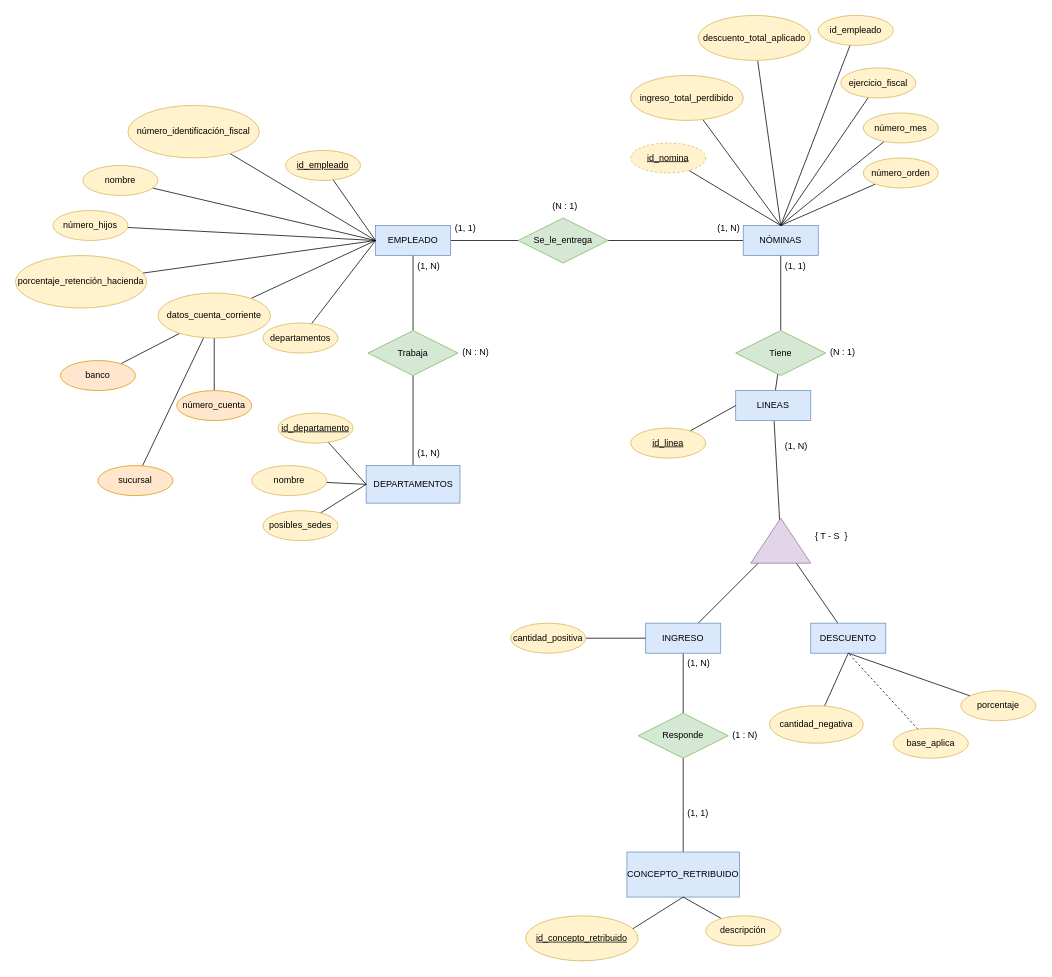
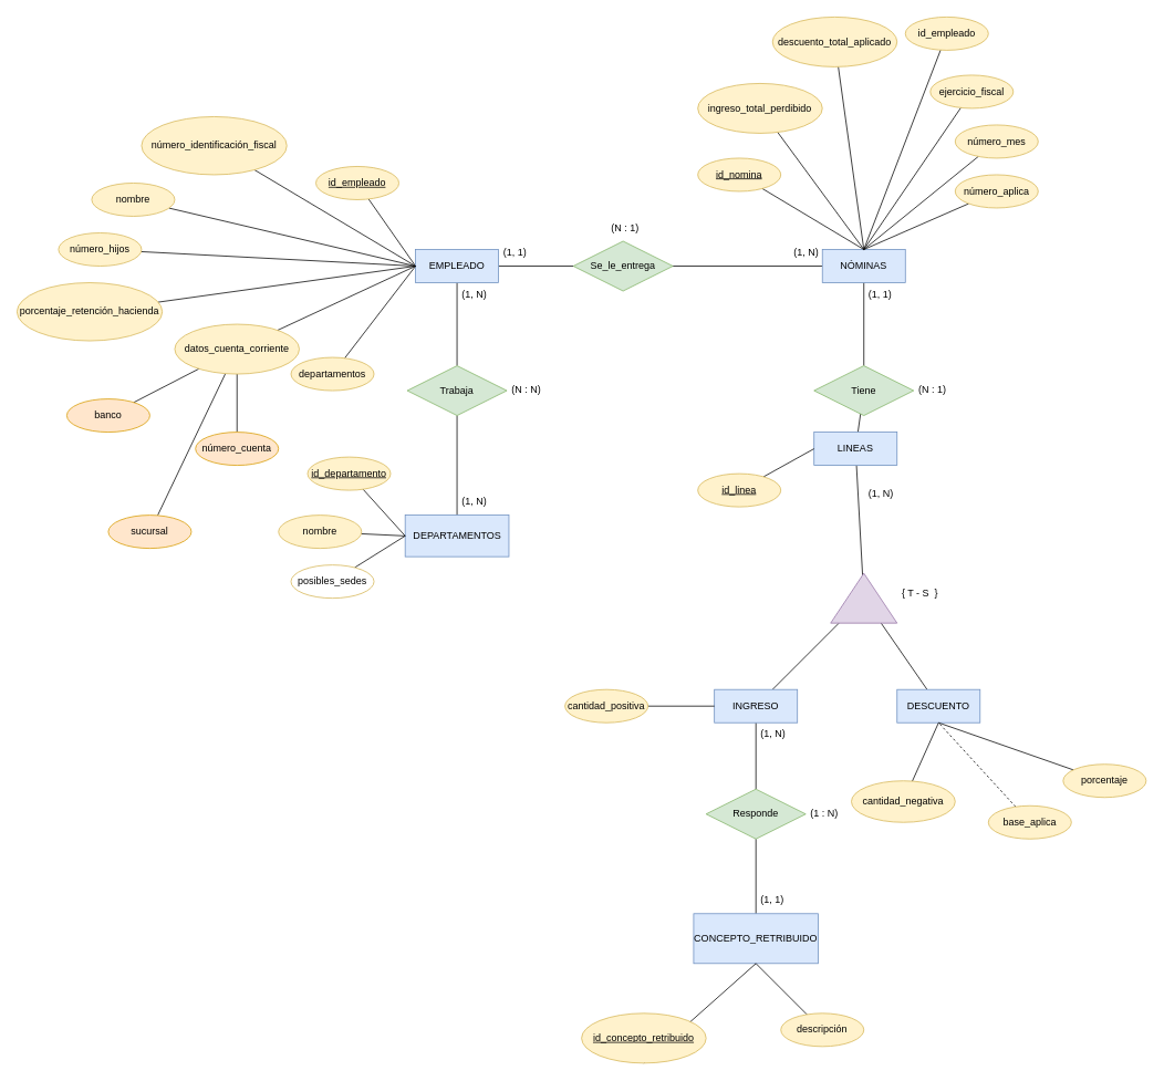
- <mxCell id="39" value="id_nomina" style="ellipse;whiteSpace=wrap;html=1;align=center;fontStyle=4;fillColor=#fff2cc;strokeColor=#d6b656;dashed=1;" vertex="1" parent="1"><mxGeometry x="840" y="190" width="100" height="40" as="geometry" /></mxCell>
+ <mxCell id="39" value="id_nomina" style="ellipse;whiteSpace=wrap;html=1;align=center;fontStyle=4;fillColor=#fff2cc;strokeColor=#d6b656;" vertex="1" parent="1"><mxGeometry x="840" y="190" width="100" height="40" as="geometry" /></mxCell>
- <mxCell id="91" value="número_orden" style="ellipse;whiteSpace=wrap;html=1;align=center;fillColor=#fff2cc;strokeColor=#d6b656;" vertex="1" parent="1"><mxGeometry x="1150" y="210" width="100" height="40" as="geometry" /></mxCell>
+ <mxCell id="91" value="número_aplica" style="ellipse;whiteSpace=wrap;html=1;align=center;fillColor=#fff2cc;strokeColor=#d6b656;" vertex="1" parent="1"><mxGeometry x="1150" y="210" width="100" height="40" as="geometry" /></mxCell>
- <mxCell id="33" value="posibles_sedes" style="ellipse;whiteSpace=wrap;html=1;align=center;fillColor=#fff2cc;strokeColor=#d6b656;" vertex="1" parent="1"><mxGeometry y="680" width="100" height="40" as="geometry" x="350" /></mxCell>
+ <mxCell id="33" value="posibles_sedes" style="ellipse;whiteSpace=wrap;html=1;align=center;fillColor=#ffffff;strokeColor=#d6b656;" vertex="1" parent="1"><mxGeometry y="680" width="100" height="40" as="geometry" x="350" /></mxCell>
- <mxCell id="66" value="CONCEPTO_RETRIBUIDO" style="whiteSpace=wrap;html=1;align=center;fillColor=#dae8fc;strokeColor=#6c8ebf;" vertex="1" parent="1"><mxGeometry x="835" y="1135" width="150" height="60" as="geometry" /></mxCell>
+ <mxCell id="66" value="CONCEPTO_RETRIBUIDO" style="whiteSpace=wrap;html=1;align=center;fillColor=#dae8fc;strokeColor=#6c8ebf;" vertex="1" parent="1"><mxGeometry x="835" y="1100" width="150" height="60" as="geometry" /></mxCell>
